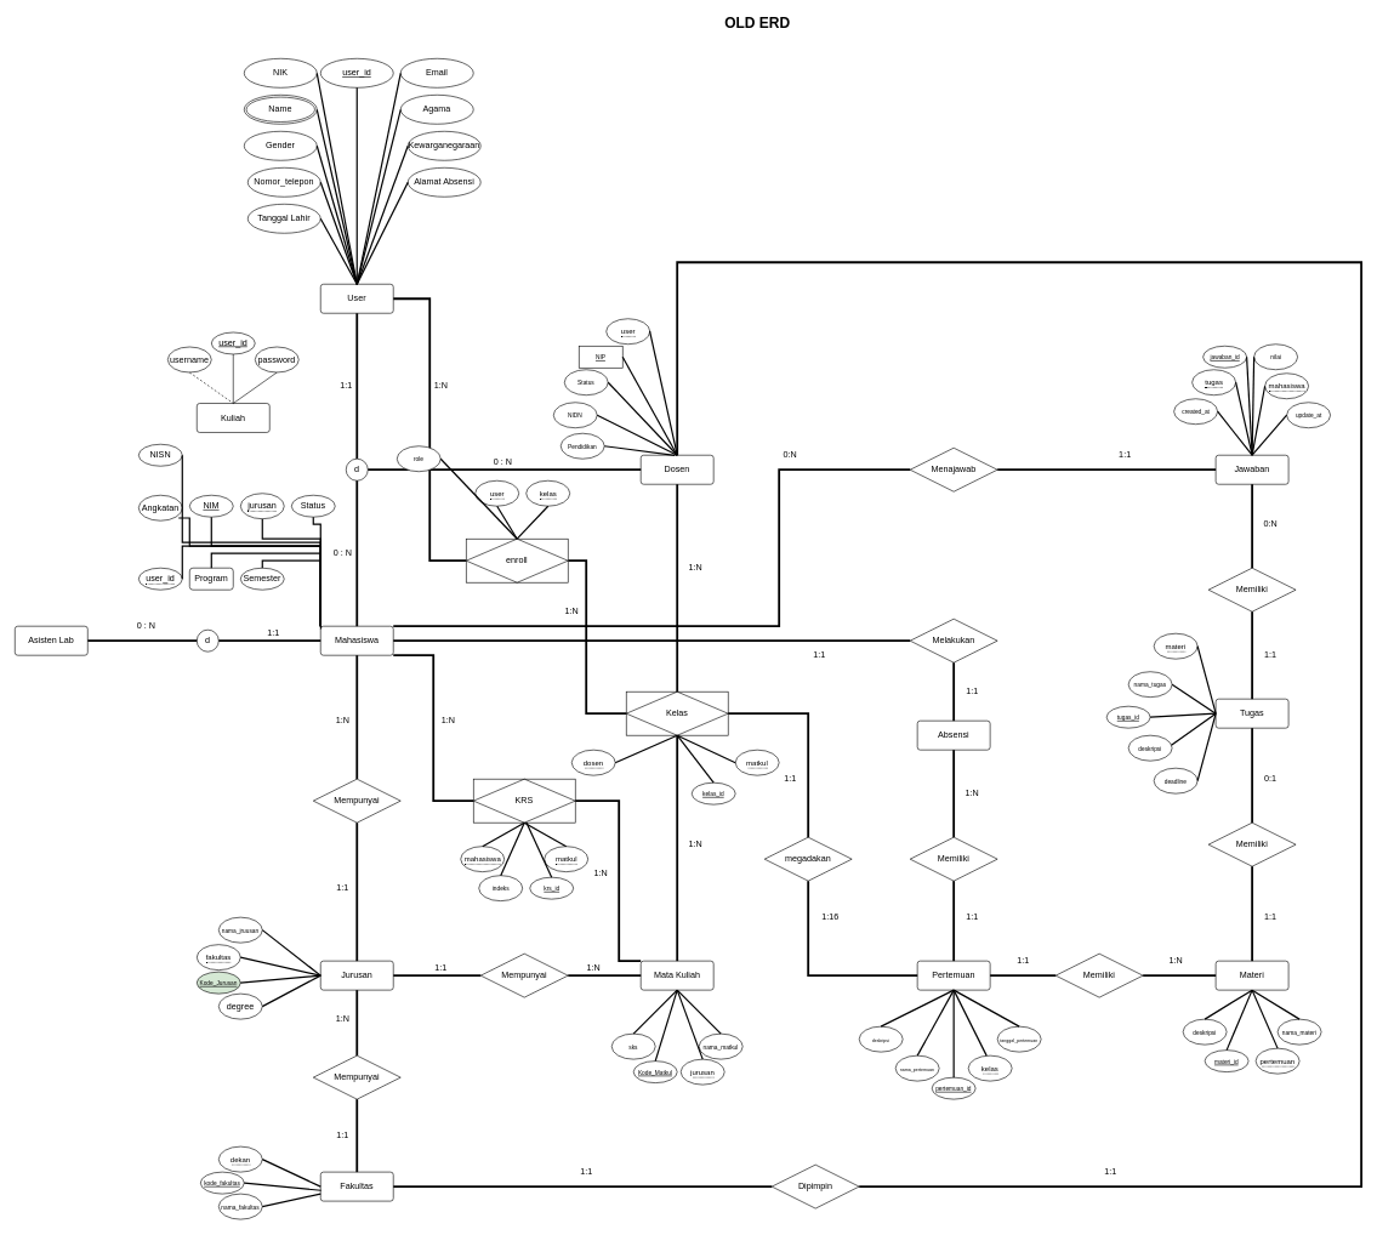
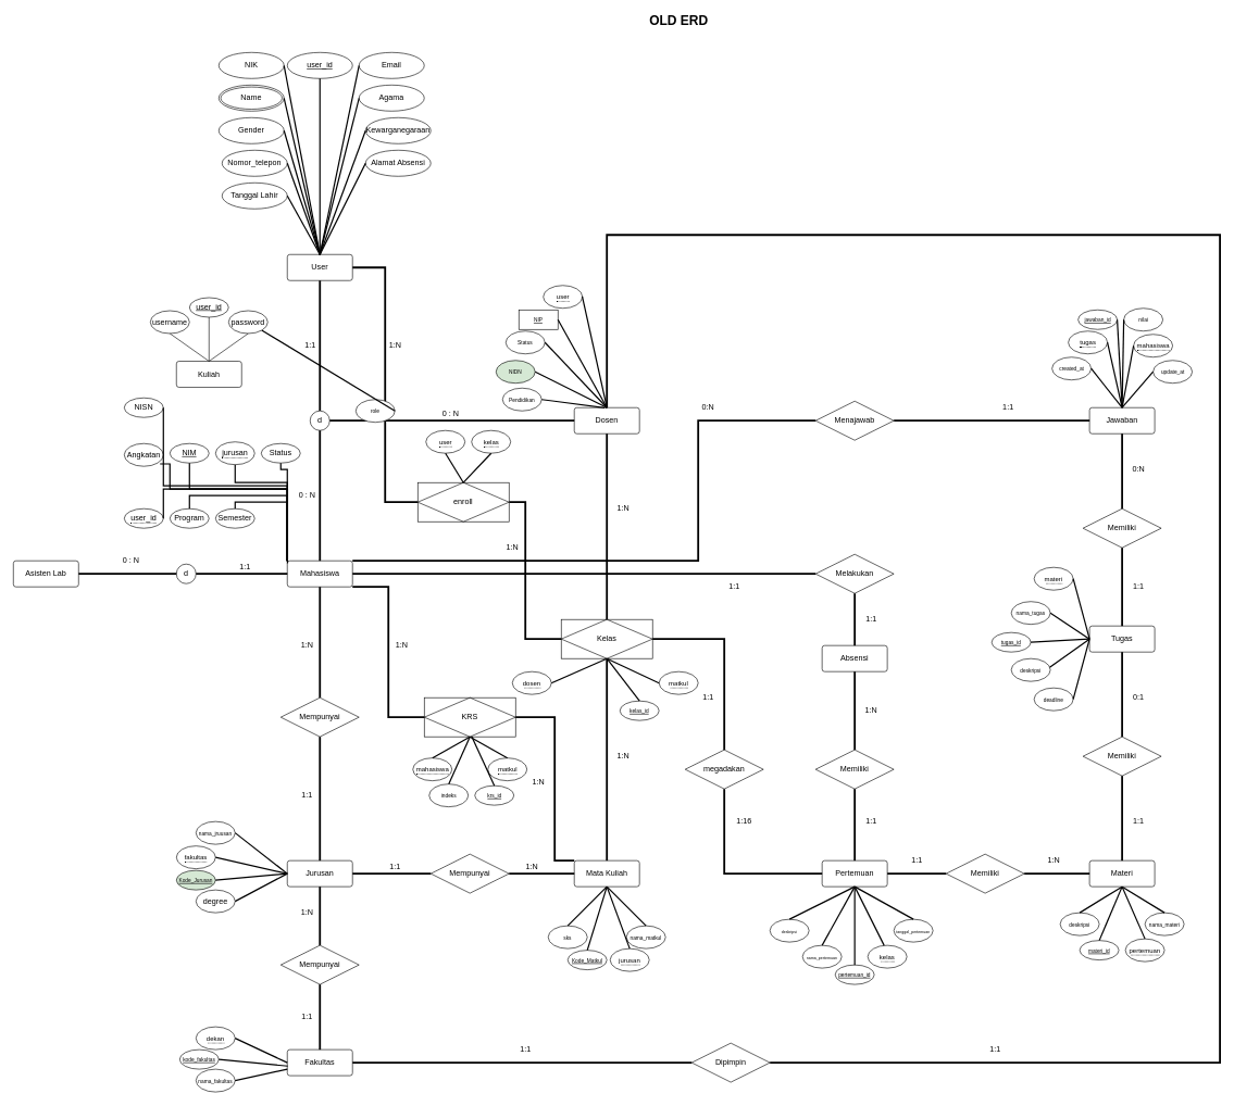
- <mxCell id="228" value="" style="endArrow=none;html=1;rounded=0;exitX=0.5;exitY=1;exitDx=0;exitDy=0;entryX=0.5;entryY=0;entryDx=0;entryDy=0;dashed=1;" edge="1" parent="1" source="227" target="12"><mxGeometry relative="1" as="geometry"><mxPoint x="220" y="636.25" as="sourcePoint" /><mxPoint x="380" y="636.25" as="targetPoint" /></mxGeometry></mxCell>
+ <mxCell id="228" value="" style="endArrow=none;html=1;rounded=0;exitX=0.5;exitY=1;exitDx=0;exitDy=0;entryX=0.5;entryY=0;entryDx=0;entryDy=0;" edge="1" parent="1" source="227" target="12"><mxGeometry relative="1" as="geometry"><mxPoint x="220" y="636.25" as="sourcePoint" /><mxPoint x="380" y="636.25" as="targetPoint" /></mxGeometry></mxCell>
- <mxCell id="216" value="&lt;font style=&quot;font-size: 8px&quot;&gt;NIDN&lt;/font&gt;" style="ellipse;whiteSpace=wrap;html=1;align=center;strokeWidth=1;" vertex="1" parent="1"><mxGeometry x="760" y="552.5" width="60" height="35" as="geometry" /></mxCell>
+ <mxCell id="216" value="&lt;font style=&quot;font-size: 8px&quot;&gt;NIDN&lt;/font&gt;" style="ellipse;whiteSpace=wrap;html=1;align=center;strokeWidth=1;fillColor=#d5e8d4;" vertex="1" parent="1"><mxGeometry x="760" y="552.5" width="60" height="35" as="geometry" /></mxCell>
- <mxCell id="212" value="" style="endArrow=none;html=1;rounded=0;fontSize=8;strokeWidth=2;exitX=1;exitY=0.5;exitDx=0;exitDy=0;entryX=0.5;entryY=0;entryDx=0;entryDy=0;" edge="1" parent="1" source="211" target="82"><mxGeometry relative="1" as="geometry"><mxPoint x="560" y="730" as="sourcePoint" /><mxPoint x="720" y="730" as="targetPoint" /></mxGeometry></mxCell>
+ <mxCell id="212" value="" style="endArrow=none;html=1;rounded=0;fontSize=8;strokeWidth=2;exitX=1;exitY=0.5;exitDx=0;exitDy=0;" edge="1" parent="1" source="211" target="226"><mxGeometry relative="1" as="geometry"><mxPoint x="560" y="730" as="sourcePoint" /><mxPoint x="720" y="730" as="targetPoint" /></mxGeometry></mxCell>
- <mxCell id="117" value="Program" style="whiteSpace=wrap;html=1;align=center;strokeWidth=1;rounded=1;" vertex="1" parent="1"><mxGeometry x="260" y="780" width="60" height="30" as="geometry" /></mxCell>
+ <mxCell id="117" value="Program" style="ellipse;whiteSpace=wrap;html=1;align=center;strokeWidth=1;" vertex="1" parent="1"><mxGeometry x="260" y="780" width="60" height="30" as="geometry" /></mxCell>
